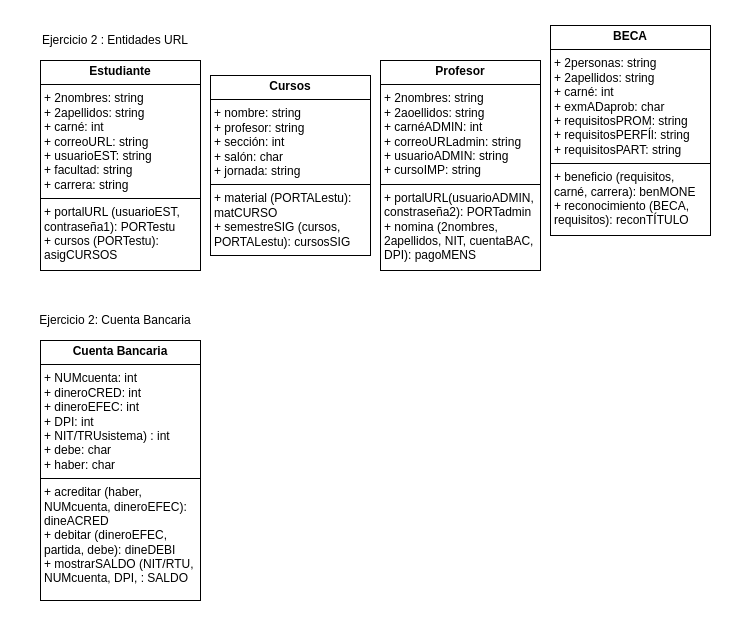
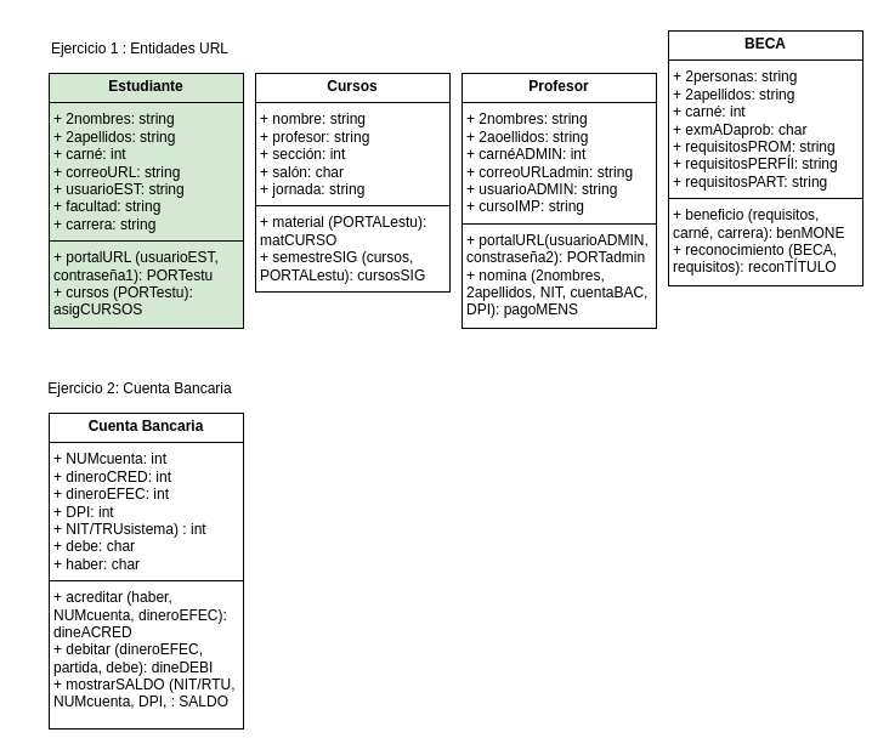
- <mxCell id="6" value="Ejercicio 2 : Entidades URL" style="text;html=1;align=center;verticalAlign=middle;whiteSpace=wrap;rounded=0;" vertex="1" parent="1"><mxGeometry width="190" height="40" as="geometry" x="20" y="20" /></mxCell>
+ <mxCell id="6" value="Ejercicio 1 : Entidades URL" style="text;html=1;align=center;verticalAlign=middle;whiteSpace=wrap;rounded=0;" vertex="1" parent="1"><mxGeometry width="190" height="40" as="geometry" x="20" y="20" /></mxCell>
- <mxCell id="2" value="&lt;p style=&quot;margin:0px;margin-top:4px;text-align:center;&quot;&gt;&lt;b&gt;Estudiante&lt;/b&gt;&lt;/p&gt;&lt;hr size=&quot;1&quot; style=&quot;border-style:solid;&quot;&gt;&lt;p style=&quot;margin:0px;margin-left:4px;&quot;&gt;+ 2nombres: string&lt;/p&gt;&lt;p style=&quot;margin:0px;margin-left:4px;&quot;&gt;+ 2apellidos: string&lt;/p&gt;&lt;p style=&quot;margin:0px;margin-left:4px;&quot;&gt;+ carné: int&lt;/p&gt;&lt;p style=&quot;margin:0px;margin-left:4px;&quot;&gt;+ correoURL: string&lt;/p&gt;&lt;p style=&quot;margin:0px;margin-left:4px;&quot;&gt;+ usuarioEST: string&lt;/p&gt;&lt;p style=&quot;margin:0px;margin-left:4px;&quot;&gt;+ facultad: string&lt;/p&gt;&lt;p style=&quot;margin:0px;margin-left:4px;&quot;&gt;+ carrera: string&lt;/p&gt;&lt;hr size=&quot;1&quot; style=&quot;border-style:solid;&quot;&gt;&lt;p style=&quot;margin:0px;margin-left:4px;&quot;&gt;&lt;span style=&quot;background-color: initial;&quot;&gt;+ portalURL (usuarioEST, contraseña1): PORTestu&lt;/span&gt;&lt;br&gt;&lt;/p&gt;&lt;p style=&quot;margin:0px;margin-left:4px;&quot;&gt;&lt;span style=&quot;background-color: initial;&quot;&gt;+ cursos (PORTestu): asigCURSOS&lt;/span&gt;&lt;/p&gt;" style="verticalAlign=top;align=left;overflow=fill;html=1;whiteSpace=wrap;" vertex="1" parent="1"><mxGeometry x="40" y="60" width="160" height="210" as="geometry" /></mxCell>
+ <mxCell id="2" value="&lt;p style=&quot;margin:0px;margin-top:4px;text-align:center;&quot;&gt;&lt;b&gt;Estudiante&lt;/b&gt;&lt;/p&gt;&lt;hr size=&quot;1&quot; style=&quot;border-style:solid;&quot;&gt;&lt;p style=&quot;margin:0px;margin-left:4px;&quot;&gt;+ 2nombres: string&lt;/p&gt;&lt;p style=&quot;margin:0px;margin-left:4px;&quot;&gt;+ 2apellidos: string&lt;/p&gt;&lt;p style=&quot;margin:0px;margin-left:4px;&quot;&gt;+ carné: int&lt;/p&gt;&lt;p style=&quot;margin:0px;margin-left:4px;&quot;&gt;+ correoURL: string&lt;/p&gt;&lt;p style=&quot;margin:0px;margin-left:4px;&quot;&gt;+ usuarioEST: string&lt;/p&gt;&lt;p style=&quot;margin:0px;margin-left:4px;&quot;&gt;+ facultad: string&lt;/p&gt;&lt;p style=&quot;margin:0px;margin-left:4px;&quot;&gt;+ carrera: string&lt;/p&gt;&lt;hr size=&quot;1&quot; style=&quot;border-style:solid;&quot;&gt;&lt;p style=&quot;margin:0px;margin-left:4px;&quot;&gt;&lt;span style=&quot;background-color: initial;&quot;&gt;+ portalURL (usuarioEST, contraseña1): PORTestu&lt;/span&gt;&lt;br&gt;&lt;/p&gt;&lt;p style=&quot;margin:0px;margin-left:4px;&quot;&gt;&lt;span style=&quot;background-color: initial;&quot;&gt;+ cursos (PORTestu): asigCURSOS&lt;/span&gt;&lt;/p&gt;" style="verticalAlign=top;align=left;overflow=fill;html=1;whiteSpace=wrap;fillColor=#d5e8d4;" vertex="1" parent="1"><mxGeometry x="40" y="60" width="160" height="210" as="geometry" /></mxCell>
- <mxCell id="3" value="&lt;p style=&quot;margin:0px;margin-top:4px;text-align:center;&quot;&gt;&lt;b&gt;Cursos&lt;/b&gt;&lt;/p&gt;&lt;hr size=&quot;1&quot; style=&quot;border-style:solid;&quot;&gt;&lt;p style=&quot;margin:0px;margin-left:4px;&quot;&gt;+ nombre: string&lt;/p&gt;&lt;p style=&quot;margin:0px;margin-left:4px;&quot;&gt;+ profesor: string&lt;/p&gt;&lt;p style=&quot;margin:0px;margin-left:4px;&quot;&gt;+ sección: int&lt;/p&gt;&lt;p style=&quot;margin:0px;margin-left:4px;&quot;&gt;+ salón: char&lt;/p&gt;&lt;p style=&quot;margin:0px;margin-left:4px;&quot;&gt;+ jornada: string&lt;/p&gt;&lt;hr size=&quot;1&quot; style=&quot;border-style:solid;&quot;&gt;&lt;p style=&quot;margin:0px;margin-left:4px;&quot;&gt;&lt;span style=&quot;background-color: initial;&quot;&gt;+ material (PORTALestu): matCURSO&lt;/span&gt;&lt;br&gt;&lt;/p&gt;&lt;p style=&quot;margin:0px;margin-left:4px;&quot;&gt;+ semestreSIG (cursos, PORTALestu): cursosSIG&lt;/p&gt;" style="verticalAlign=top;align=left;overflow=fill;html=1;whiteSpace=wrap;" vertex="1" parent="1"><mxGeometry x="210" y="75" width="160" height="180" as="geometry" /></mxCell>
+ <mxCell id="3" value="&lt;p style=&quot;margin:0px;margin-top:4px;text-align:center;&quot;&gt;&lt;b&gt;Cursos&lt;/b&gt;&lt;/p&gt;&lt;hr size=&quot;1&quot; style=&quot;border-style:solid;&quot;&gt;&lt;p style=&quot;margin:0px;margin-left:4px;&quot;&gt;+ nombre: string&lt;/p&gt;&lt;p style=&quot;margin:0px;margin-left:4px;&quot;&gt;+ profesor: string&lt;/p&gt;&lt;p style=&quot;margin:0px;margin-left:4px;&quot;&gt;+ sección: int&lt;/p&gt;&lt;p style=&quot;margin:0px;margin-left:4px;&quot;&gt;+ salón: char&lt;/p&gt;&lt;p style=&quot;margin:0px;margin-left:4px;&quot;&gt;+ jornada: string&lt;/p&gt;&lt;hr size=&quot;1&quot; style=&quot;border-style:solid;&quot;&gt;&lt;p style=&quot;margin:0px;margin-left:4px;&quot;&gt;&lt;span style=&quot;background-color: initial;&quot;&gt;+ material (PORTALestu): matCURSO&lt;/span&gt;&lt;br&gt;&lt;/p&gt;&lt;p style=&quot;margin:0px;margin-left:4px;&quot;&gt;+ semestreSIG (cursos, PORTALestu): cursosSIG&lt;/p&gt;" style="verticalAlign=top;align=left;overflow=fill;html=1;whiteSpace=wrap;" vertex="1" parent="1"><mxGeometry x="210" y="60" width="160" height="180" as="geometry" /></mxCell>
